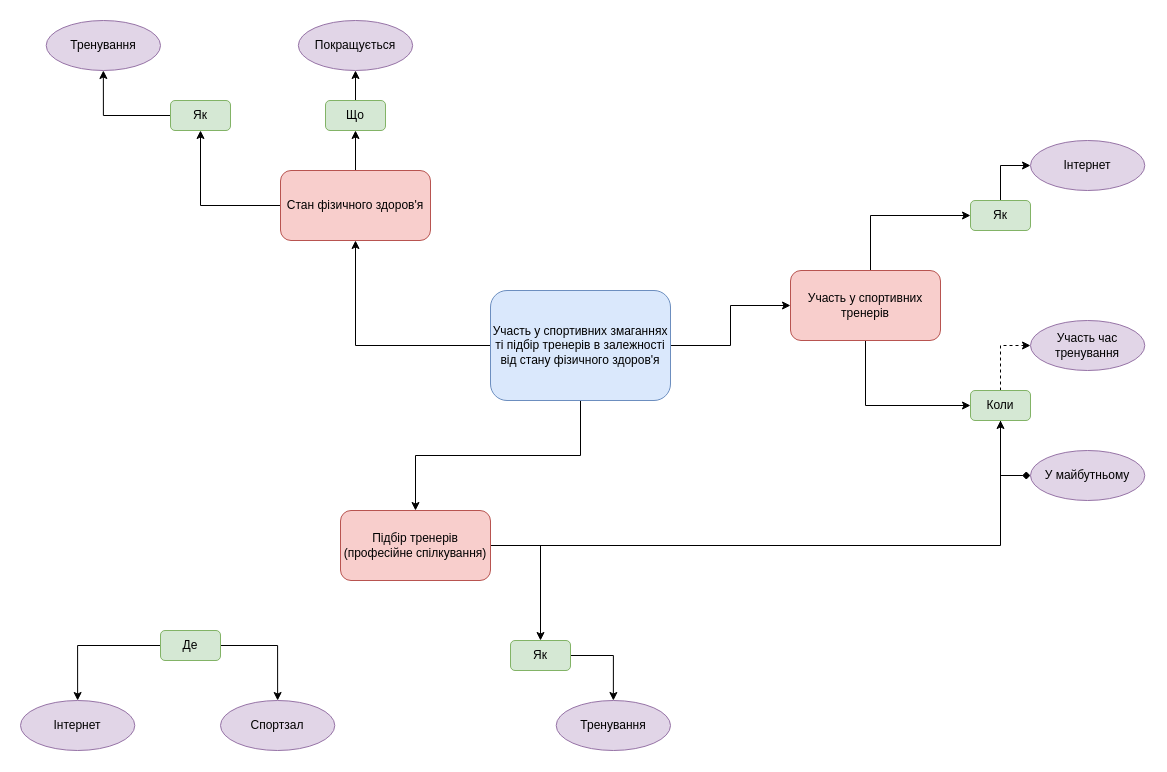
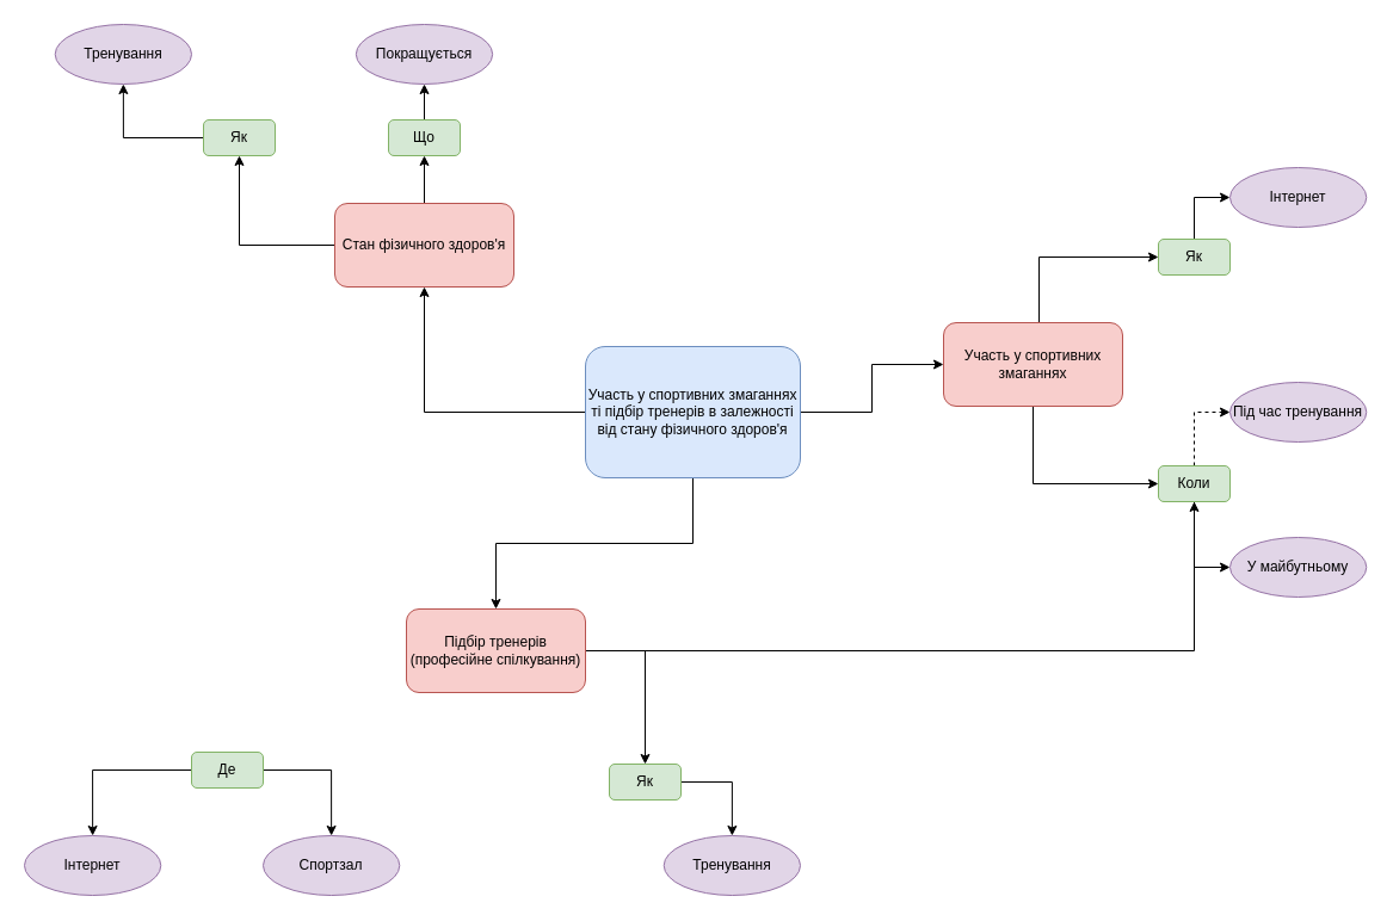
- <mxCell id="8" value="Участь у спортивних тренерів" style="rounded=1;whiteSpace=wrap;html=1;fillColor=#f8cecc;strokeColor=#b85450;" vertex="1" parent="1"><mxGeometry x="790" y="270" width="150" height="70" as="geometry" /></mxCell>
+ <mxCell id="8" value="Участь у спортивних змаганнях" style="rounded=1;whiteSpace=wrap;html=1;fillColor=#f8cecc;strokeColor=#b85450;" vertex="1" parent="1"><mxGeometry x="790" y="270" width="150" height="70" as="geometry" /></mxCell>
- <mxCell id="35" value="Участь час тренування" style="ellipse;whiteSpace=wrap;html=1;fillColor=#e1d5e7;strokeColor=#9673a6;" vertex="1" parent="1"><mxGeometry x="1030" y="320" width="114.29" height="50" as="geometry" /></mxCell>
+ <mxCell id="35" value="Під час тренування" style="ellipse;whiteSpace=wrap;html=1;fillColor=#e1d5e7;strokeColor=#9673a6;" vertex="1" parent="1"><mxGeometry x="1030" y="320" width="114.29" height="50" as="geometry" /></mxCell>
- <mxCell id="32" style="edgeStyle=orthogonalEdgeStyle;rounded=0;orthogonalLoop=1;jettySize=auto;html=1;entryX=0;entryY=0.5;entryDx=0;entryDy=0;endArrow=diamond;" edge="1" parent="1" source="34" target="36"><mxGeometry relative="1" as="geometry" /></mxCell>
+ <mxCell id="32" style="edgeStyle=orthogonalEdgeStyle;rounded=0;orthogonalLoop=1;jettySize=auto;html=1;entryX=0;entryY=0.5;entryDx=0;entryDy=0;" edge="1" parent="1" source="34" target="36"><mxGeometry relative="1" as="geometry" /></mxCell>
